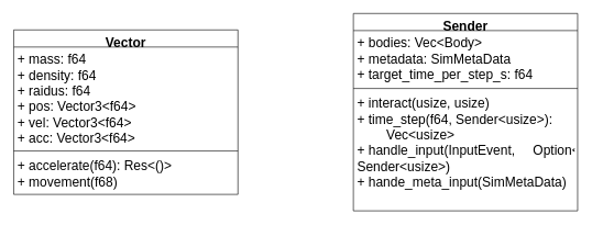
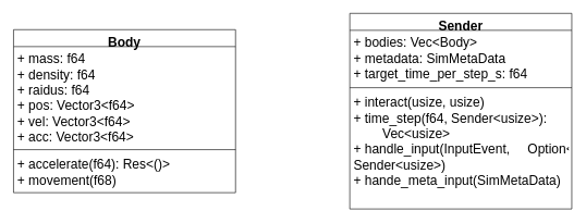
- <mxCell id="2" value="Vector" style="swimlane;fontStyle=1;align=center;verticalAlign=top;childLayout=stackLayout;horizontal=1;startSize=26;horizontalStack=0;resizeParent=1;resizeParentMax=0;resizeLast=0;collapsible=1;marginBottom=0;whiteSpace=wrap;html=1;fontSize=20;" vertex="1" parent="1"><mxGeometry x="20" y="45" width="340" height="250" as="geometry" /></mxCell>
+ <mxCell id="2" value="Body" style="swimlane;fontStyle=1;align=center;verticalAlign=top;childLayout=stackLayout;horizontal=1;startSize=26;horizontalStack=0;resizeParent=1;resizeParentMax=0;resizeLast=0;collapsible=1;marginBottom=0;whiteSpace=wrap;html=1;fontSize=20;" vertex="1" parent="1"><mxGeometry x="20" y="45" width="340" height="250" as="geometry" /></mxCell>
